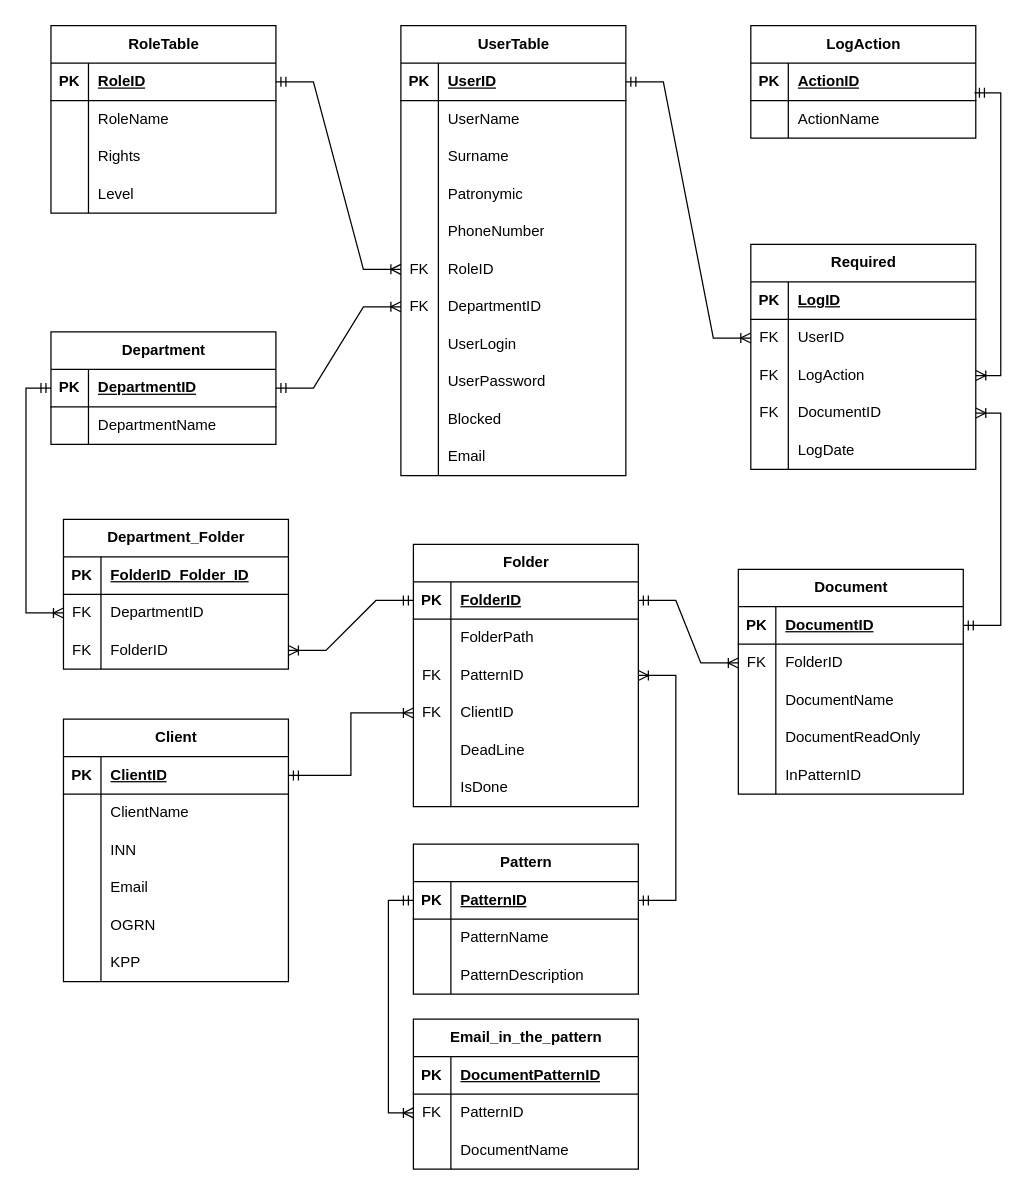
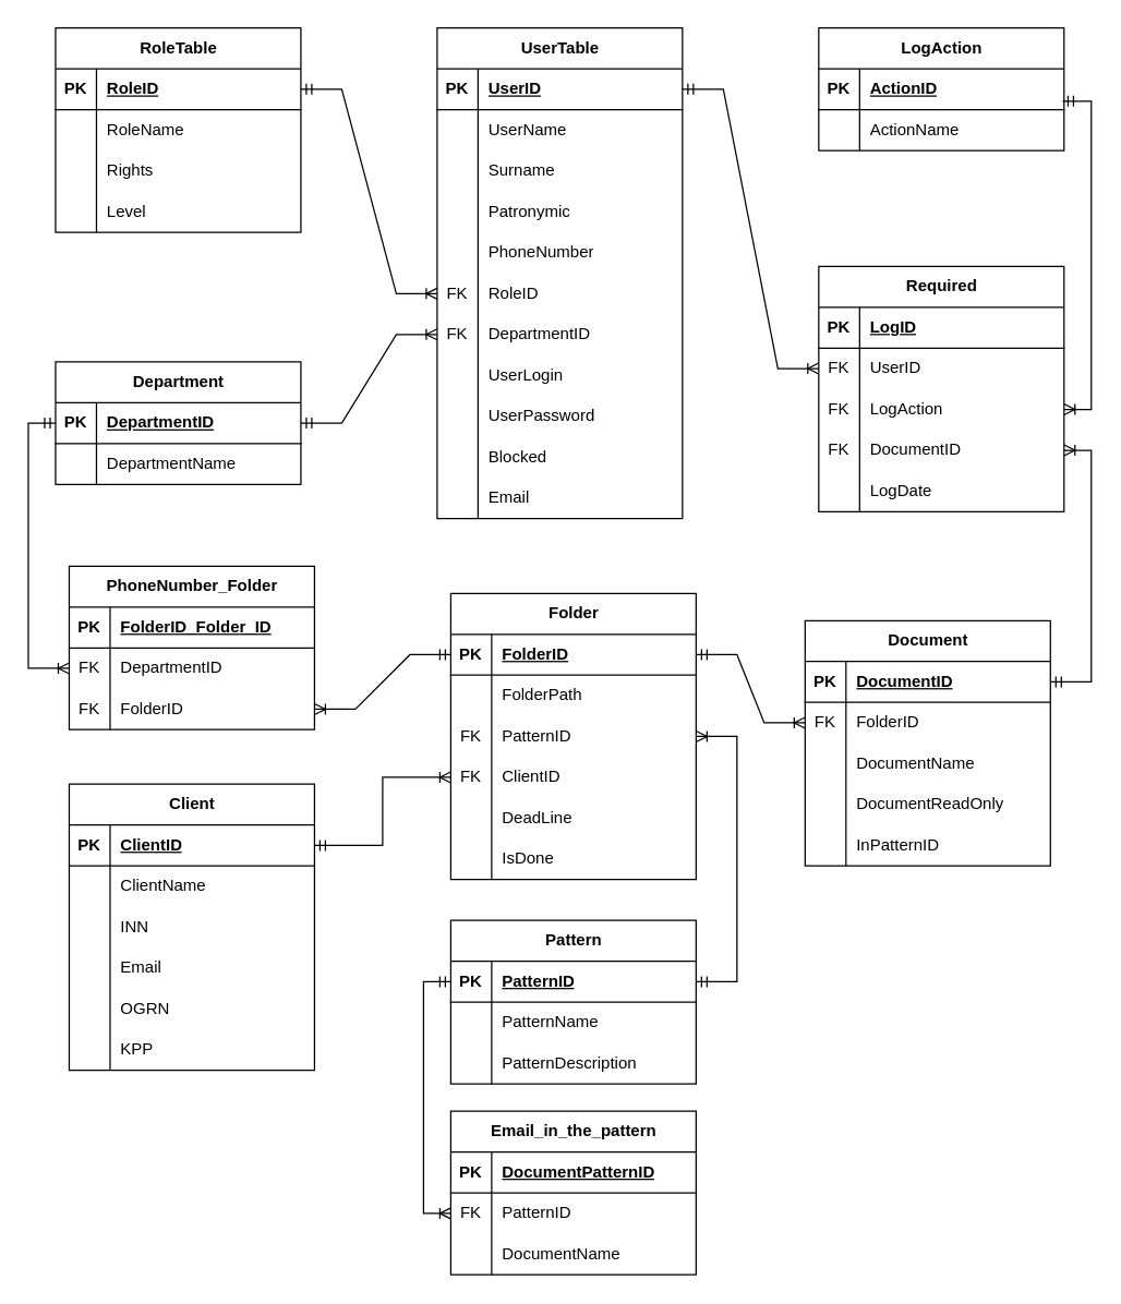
- <mxCell id="126" value="Department_Folder" style="shape=table;startSize=30;container=1;collapsible=1;childLayout=tableLayout;fixedRows=1;rowLines=0;fontStyle=1;align=center;resizeLast=1;html=1;" parent="1" vertex="1"><mxGeometry x="50" y="415" width="180" height="120" as="geometry" /></mxCell>
+ <mxCell id="126" value="PhoneNumber_Folder" style="shape=table;startSize=30;container=1;collapsible=1;childLayout=tableLayout;fixedRows=1;rowLines=0;fontStyle=1;align=center;resizeLast=1;html=1;" parent="1" vertex="1"><mxGeometry x="50" y="415" width="180" height="120" as="geometry" /></mxCell>
